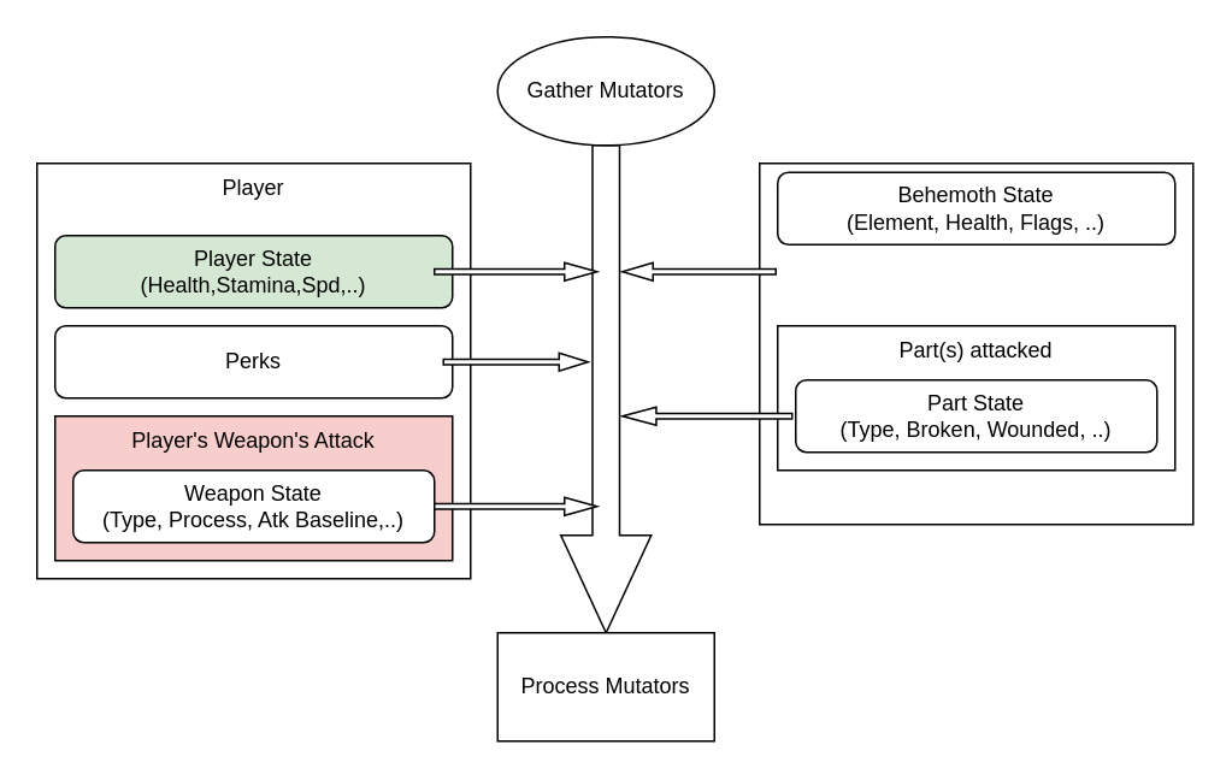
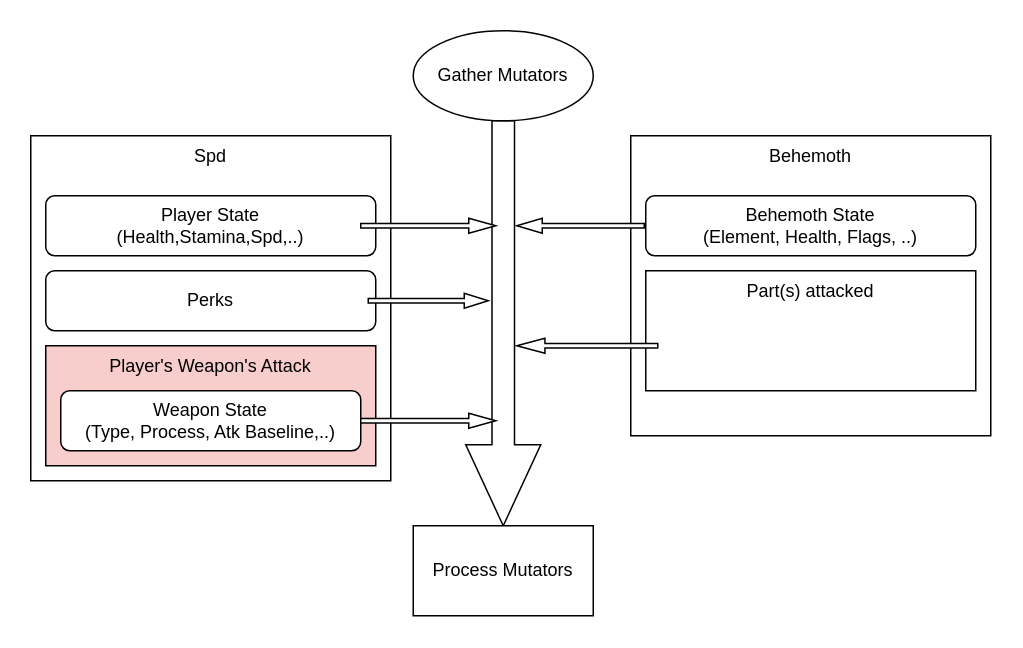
- <mxCell id="3" value="Player" style="rounded=0;whiteSpace=wrap;html=1;verticalAlign=top;" vertex="1" parent="1"><mxGeometry x="20" y="90" width="240" height="230" as="geometry" /></mxCell>
+ <mxCell id="3" value="Spd" style="rounded=0;whiteSpace=wrap;html=1;verticalAlign=top;" vertex="1" parent="1"><mxGeometry x="20" y="90" width="240" height="230" as="geometry" /></mxCell>
- <mxCell id="6" value="Behemoth State&lt;br&gt;(Element, Health, Flags, ..)" style="rounded=1;whiteSpace=wrap;html=1;" vertex="1" parent="1"><mxGeometry x="430" y="95" width="220" height="40" as="geometry" /></mxCell>
+ <mxCell id="6" value="Behemoth State&lt;br&gt;(Element, Health, Flags, ..)" style="rounded=1;whiteSpace=wrap;html=1;" vertex="1" parent="1"><mxGeometry x="430" y="130" width="220" height="40" as="geometry" /></mxCell>
- <mxCell id="4" value="&lt;div&gt;Player State&lt;br&gt;(Health,Stamina,Spd,..)&lt;br&gt;&lt;/div&gt;" style="rounded=1;whiteSpace=wrap;html=1;fillColor=#d5e8d4;" vertex="1" parent="1"><mxGeometry x="30" y="130" width="220" height="40" as="geometry" /></mxCell>
+ <mxCell id="4" value="&lt;div&gt;Player State&lt;br&gt;(Health,Stamina,Spd,..)&lt;br&gt;&lt;/div&gt;" style="rounded=1;whiteSpace=wrap;html=1;" vertex="1" parent="1"><mxGeometry x="30" y="130" width="220" height="40" as="geometry" /></mxCell>
- <mxCell id="8" value="Part State&lt;br&gt;(Type, Broken, Wounded, ..)" style="rounded=1;whiteSpace=wrap;html=1;" vertex="1" parent="1"><mxGeometry x="440" y="210" width="200" height="40" as="geometry" /></mxCell>
